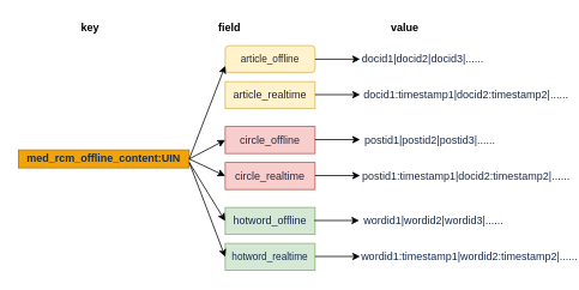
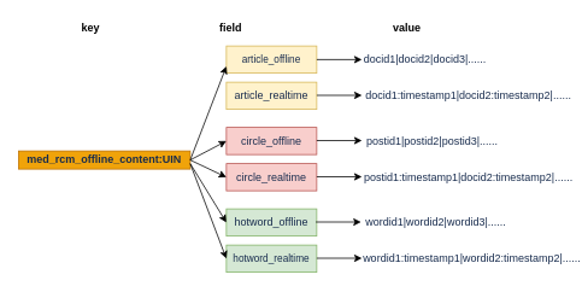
- <mxCell id="3" value="&lt;span style=&quot;margin: 0px ; color: rgb(23 , 43 , 77) ; text-align: left&quot;&gt;&lt;font style=&quot;font-size: 11px&quot;&gt;article_offline&lt;/font&gt;&lt;/span&gt;" style="whiteSpace=wrap;html=1;strokeColor=#d6b656;fillColor=#fff2cc;rounded=1;" vertex="1" parent="1"><mxGeometry x="250" y="50" width="100" height="30" as="geometry" /></mxCell>
+ <mxCell id="3" value="&lt;span style=&quot;margin: 0px ; color: rgb(23 , 43 , 77) ; text-align: left&quot;&gt;&lt;font style=&quot;font-size: 11px&quot;&gt;article_offline&lt;/font&gt;&lt;/span&gt;" style="rounded=0;whiteSpace=wrap;html=1;strokeColor=#d6b656;fillColor=#fff2cc;" vertex="1" parent="1"><mxGeometry x="250" y="50" width="100" height="30" as="geometry" /></mxCell>
